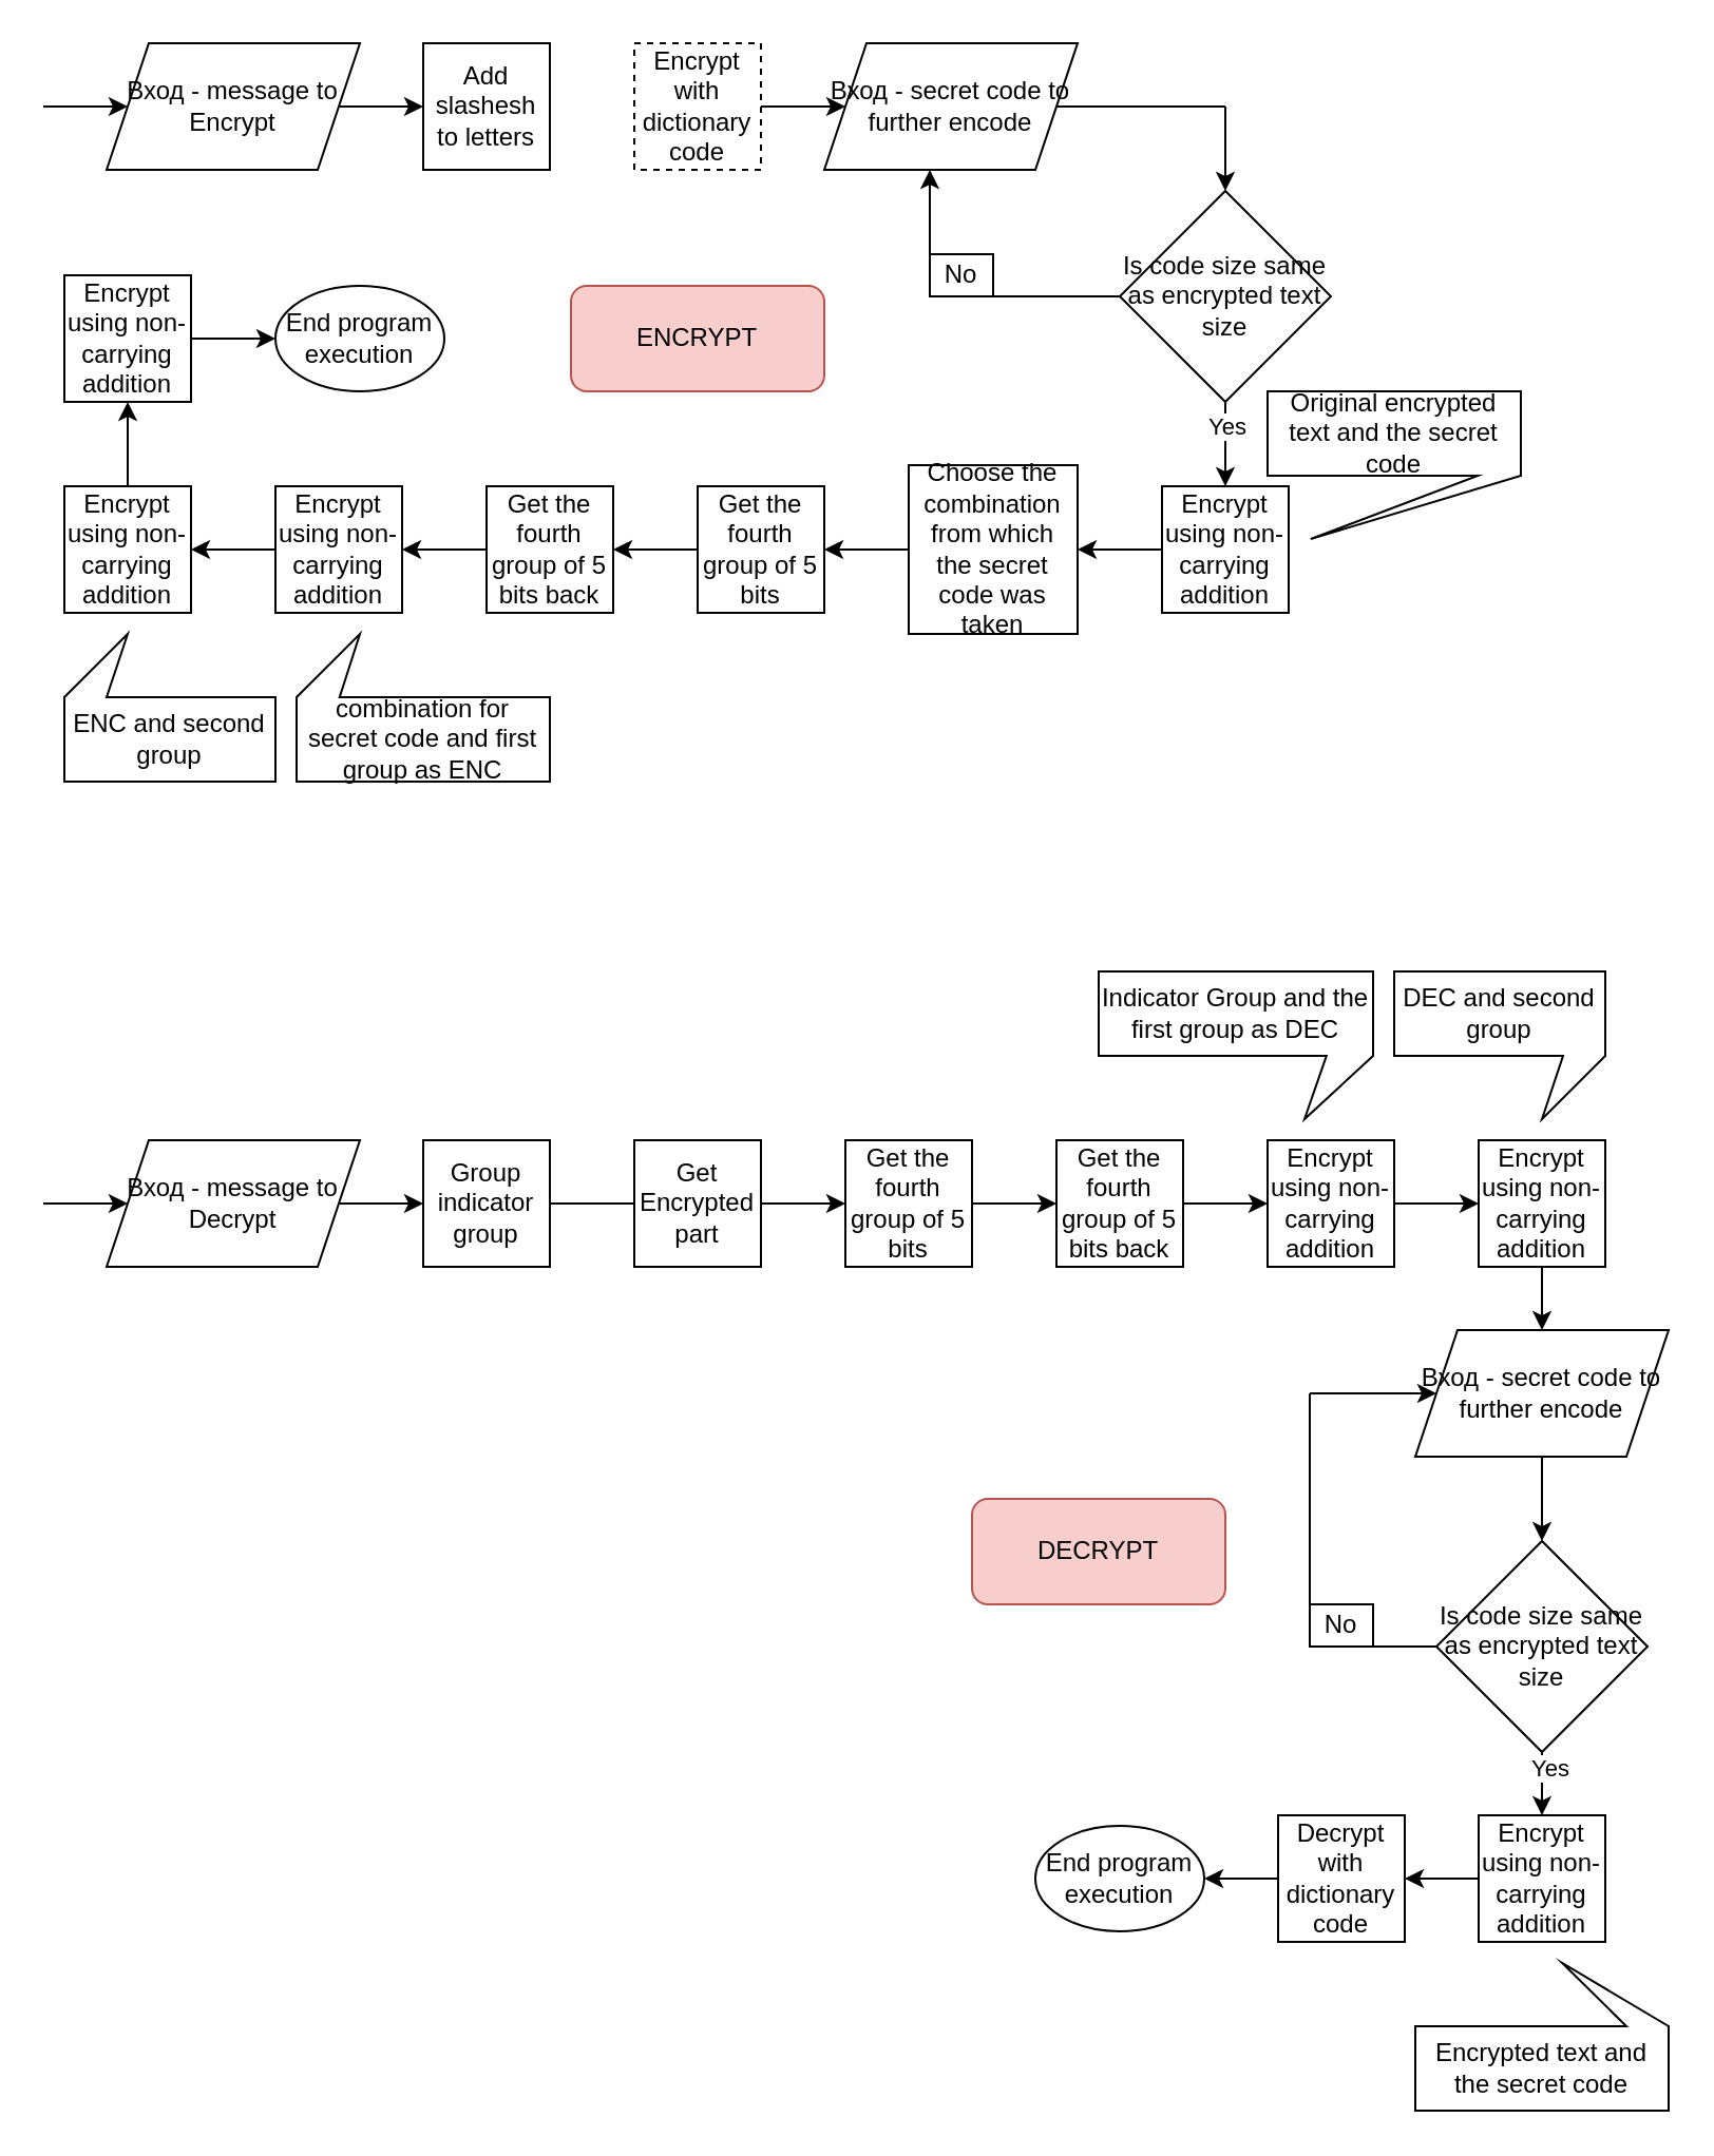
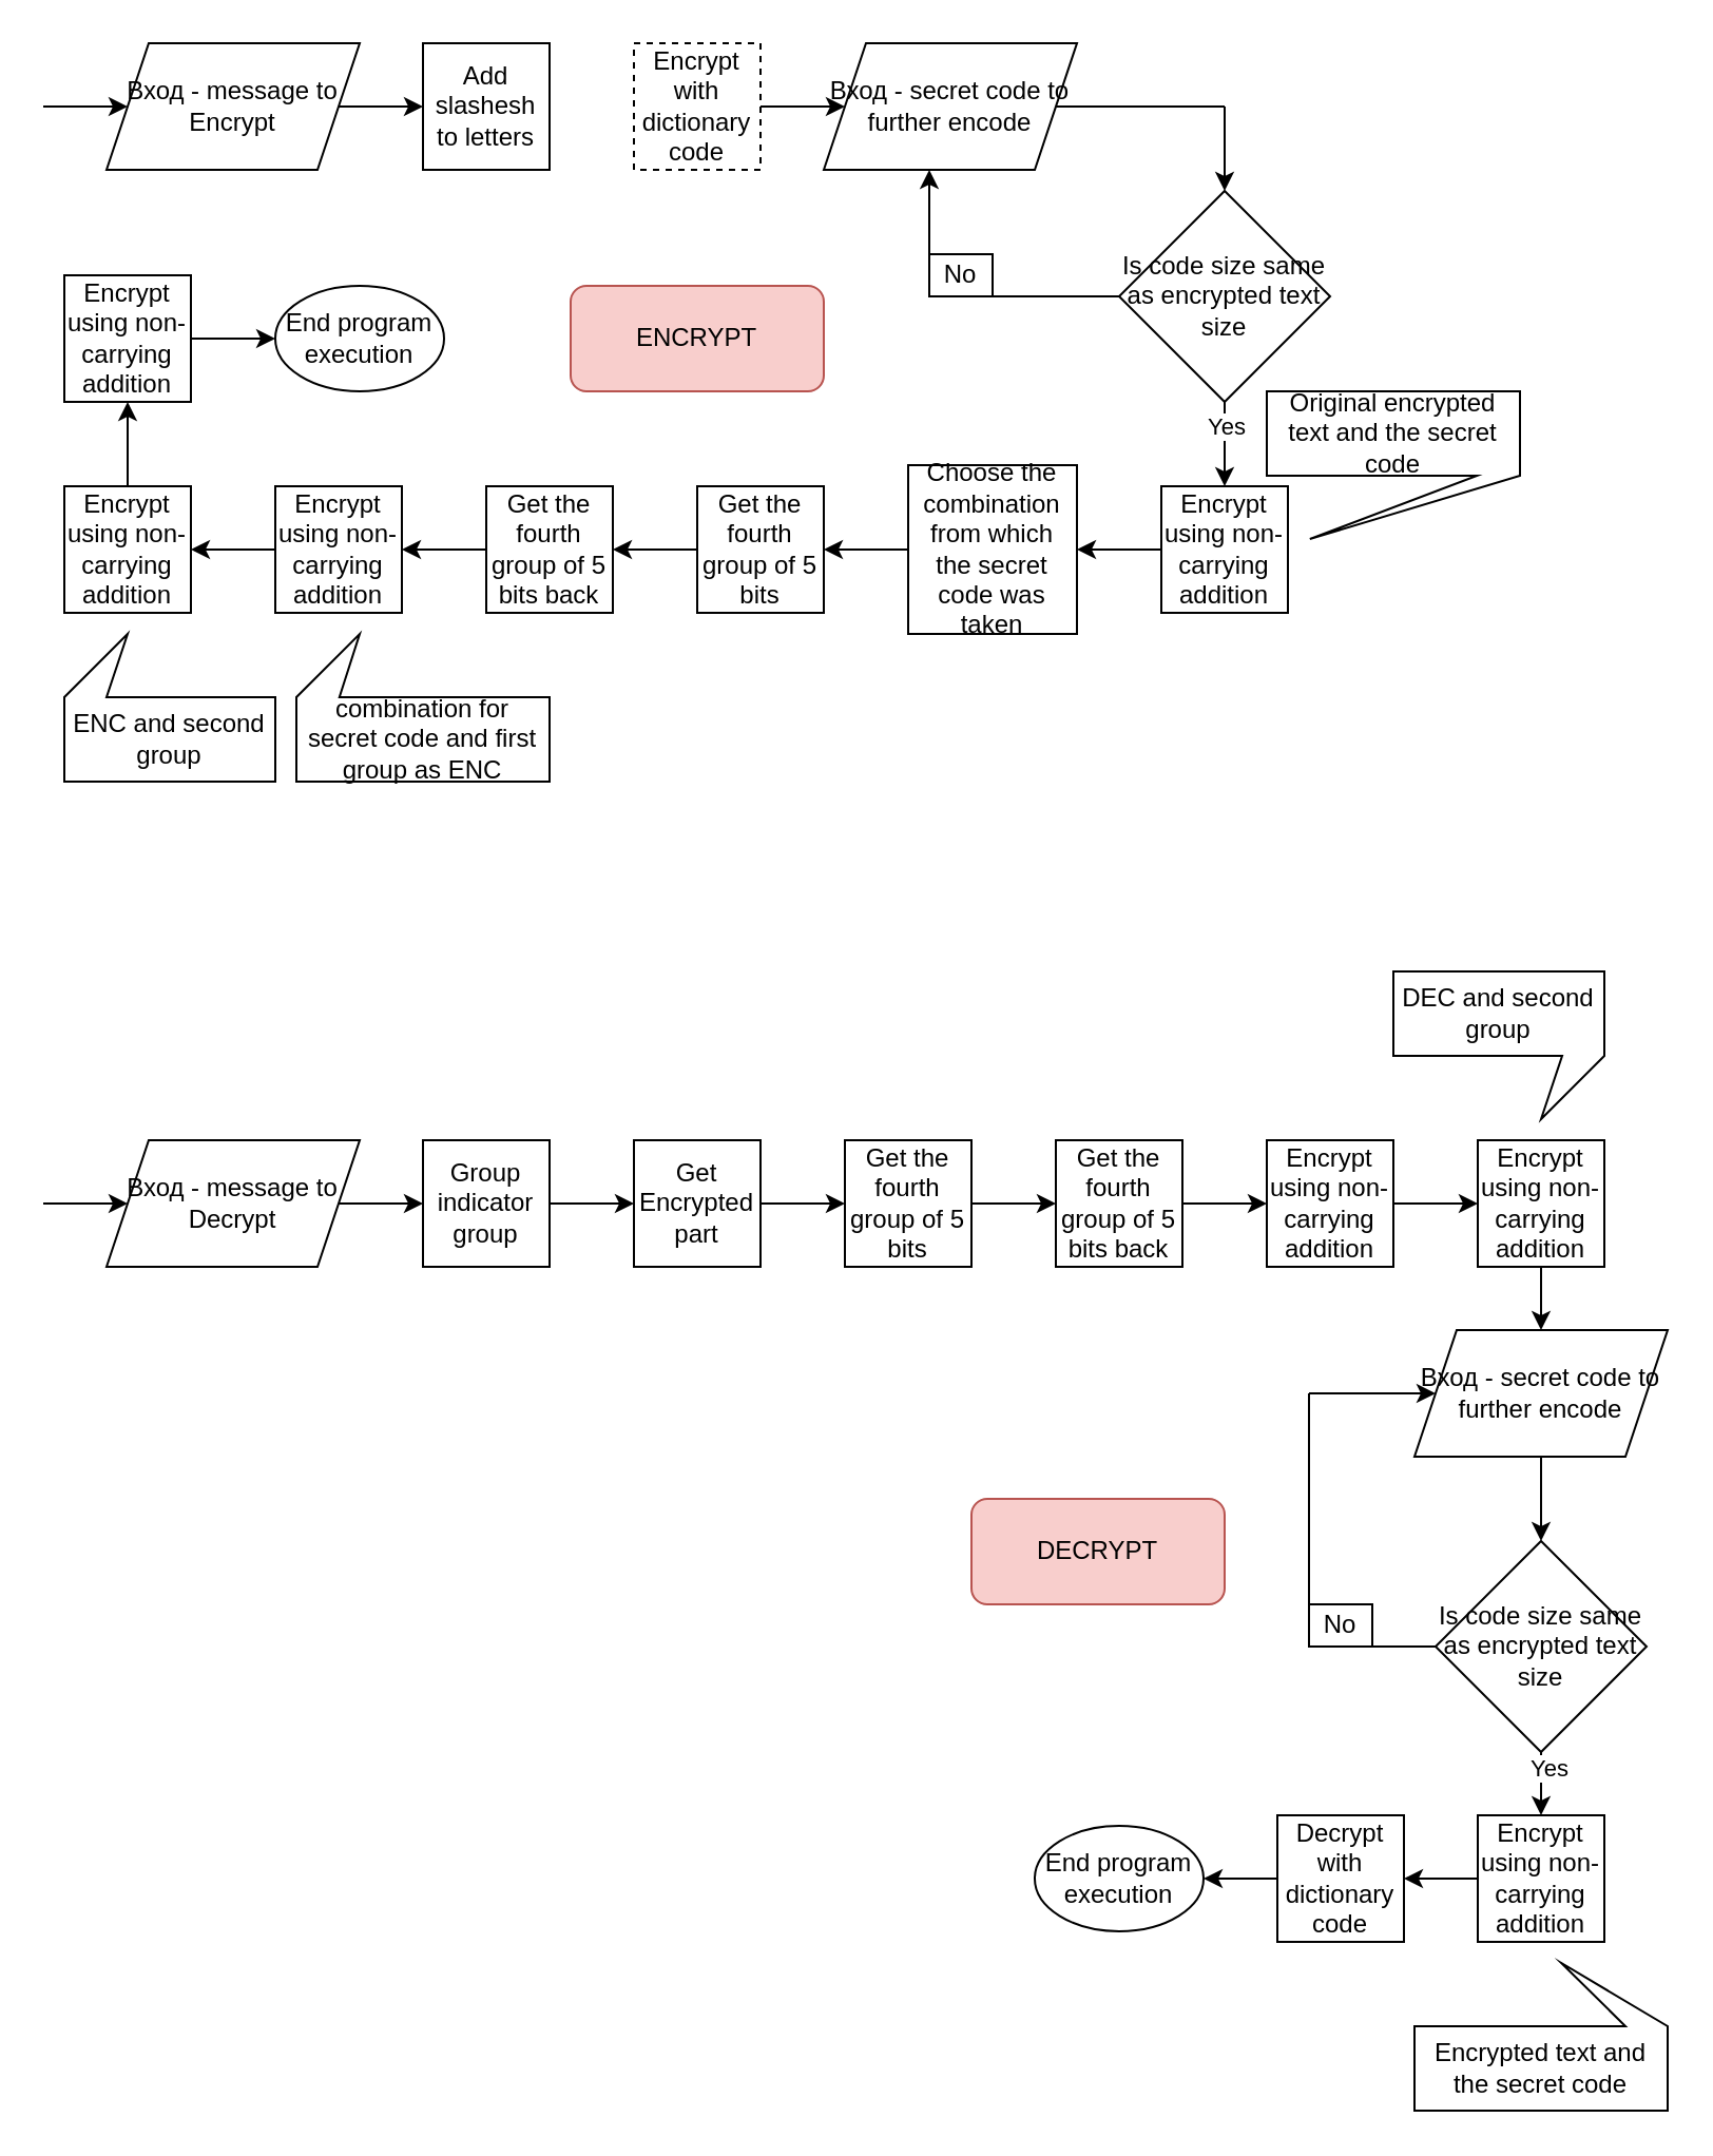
- <mxCell id="62" value="Indicator Group and the first group as DEC" style="shape=callout;whiteSpace=wrap;html=1;perimeter=calloutPerimeter;position2=0.75;size=30;position=0.83;base=120;direction=east;" vertex="1" parent="1"><mxGeometry x="520" y="460" width="130" height="70" as="geometry" /></mxCell>
- <mxCell id="39" value="" style="edgeStyle=orthogonalEdgeStyle;rounded=0;orthogonalLoop=1;jettySize=auto;html=1;endArrow=none;" edge="1" parent="1" source="40" target="42"><mxGeometry relative="1" as="geometry" /></mxCell>
+ <mxCell id="39" value="" style="edgeStyle=orthogonalEdgeStyle;rounded=0;orthogonalLoop=1;jettySize=auto;html=1;" edge="1" parent="1" source="40" target="42"><mxGeometry relative="1" as="geometry" /></mxCell>
